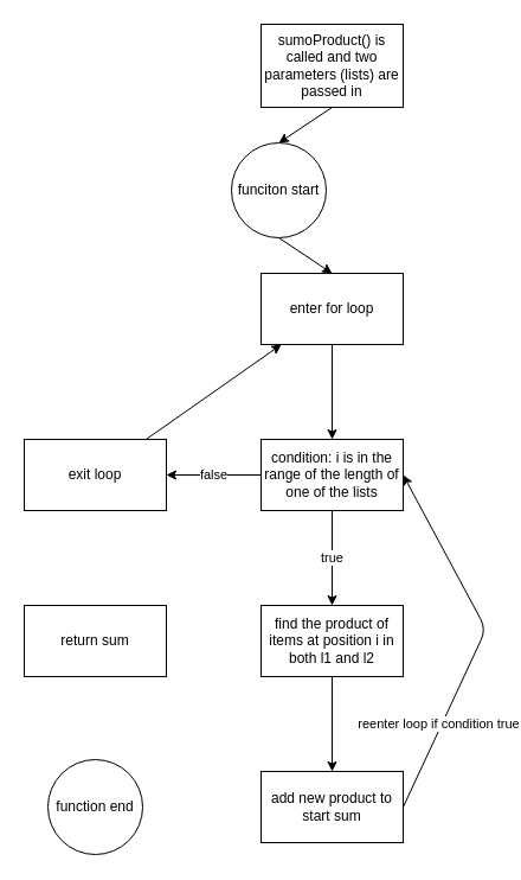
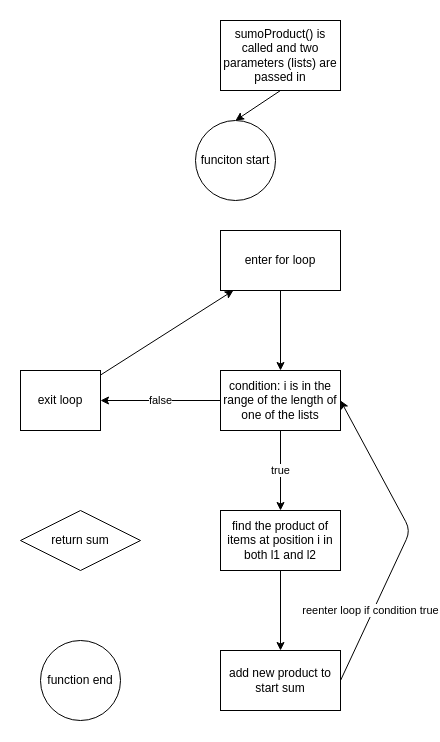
- <mxCell id="2" style="edgeStyle=none;html=1;exitX=0.5;exitY=1;exitDx=0;exitDy=0;entryX=0.5;entryY=0;entryDx=0;entryDy=0;" edge="1" parent="1" source="3" target="7"><mxGeometry relative="1" as="geometry" /></mxCell>
- <mxCell id="16" value="exit loop" style="whiteSpace=wrap;html=1;" vertex="1" parent="1"><mxGeometry x="20" y="370" width="120" height="60" as="geometry" /></mxCell>
+ <mxCell id="16" value="exit loop" style="whiteSpace=wrap;html=1;" vertex="1" parent="1"><mxGeometry x="20" y="370" width="80" height="60" as="geometry" /></mxCell>
- <mxCell id="17" value="return sum" style="whiteSpace=wrap;html=1;" vertex="1" parent="1"><mxGeometry x="20" y="510" width="120" height="60" as="geometry" /></mxCell>
+ <mxCell id="17" value="return sum" style="rhombus;whiteSpace=wrap;html=1;" vertex="1" parent="1"><mxGeometry x="20" y="510" width="120" height="60" as="geometry" /></mxCell>
